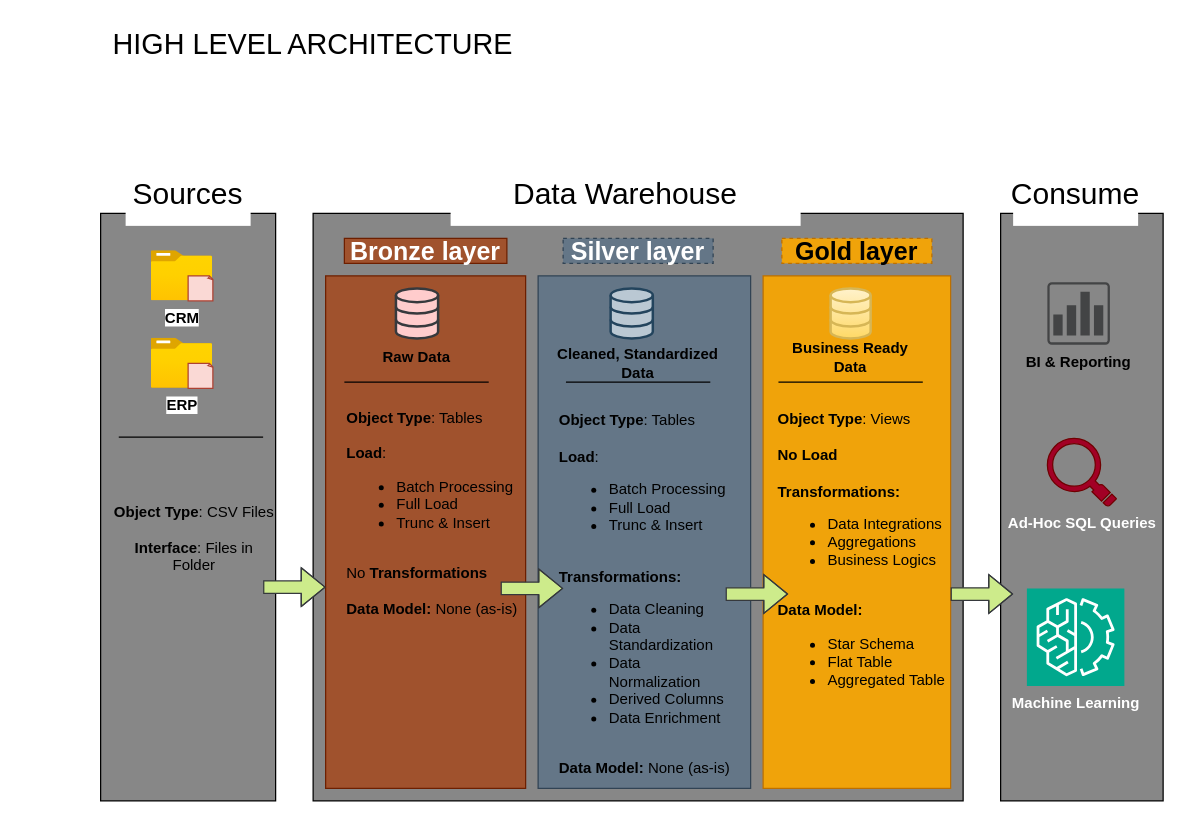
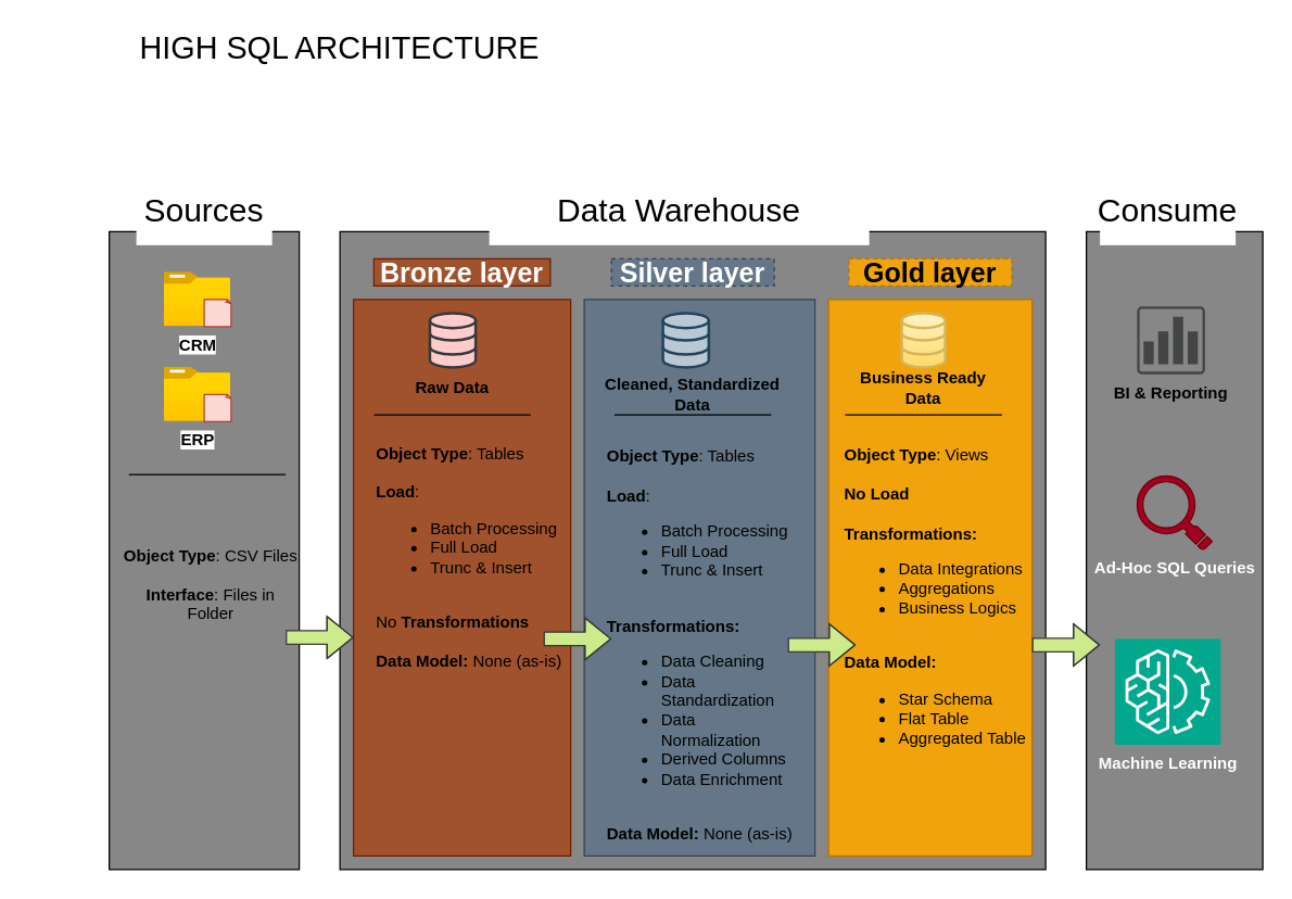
- <mxCell id="2" value="&lt;font style=&quot;font-size: 23px;&quot;&gt;HIGH LEVEL ARCHITECTURE&lt;/font&gt;" style="text;html=1;align=center;verticalAlign=middle;whiteSpace=wrap;rounded=0;" vertex="1" parent="1"><mxGeometry x="20" y="20" width="460" height="30" as="geometry" /></mxCell>
+ <mxCell id="2" value="&lt;font style=&quot;font-size: 23px;&quot;&gt;HIGH SQL ARCHITECTURE&lt;/font&gt;" style="text;html=1;align=center;verticalAlign=middle;whiteSpace=wrap;rounded=0;" vertex="1" parent="1"><mxGeometry x="20" y="20" width="460" height="30" as="geometry" /></mxCell>
